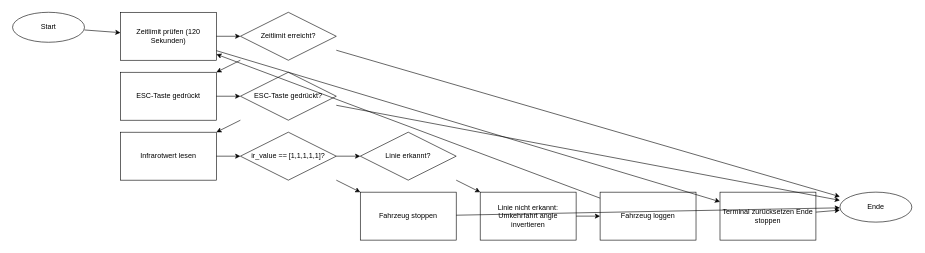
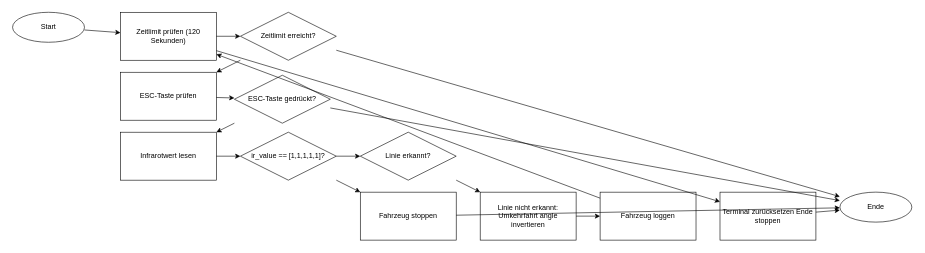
- <mxCell id="5" value="ESC-Taste gedrückt" style="shape=rectangle;whiteSpace=wrap;html=1;" vertex="1" parent="1"><mxGeometry x="200" y="120" width="160" height="80" as="geometry" /></mxCell>
+ <mxCell id="5" value="ESC-Taste prüfen" style="shape=rectangle;whiteSpace=wrap;html=1;" vertex="1" parent="1"><mxGeometry x="200" y="120" width="160" height="80" as="geometry" /></mxCell>
- <mxCell id="6" value="ESC-Taste gedrückt?" style="shape=rhombus;whiteSpace=wrap;html=1;" vertex="1" parent="1"><mxGeometry x="400" y="120" width="160" height="80" as="geometry" /></mxCell>
+ <mxCell id="6" value="ESC-Taste gedrückt?" style="shape=rhombus;whiteSpace=wrap;html=1;" vertex="1" parent="1"><mxGeometry x="390" y="125" width="160" height="80" as="geometry" /></mxCell>
